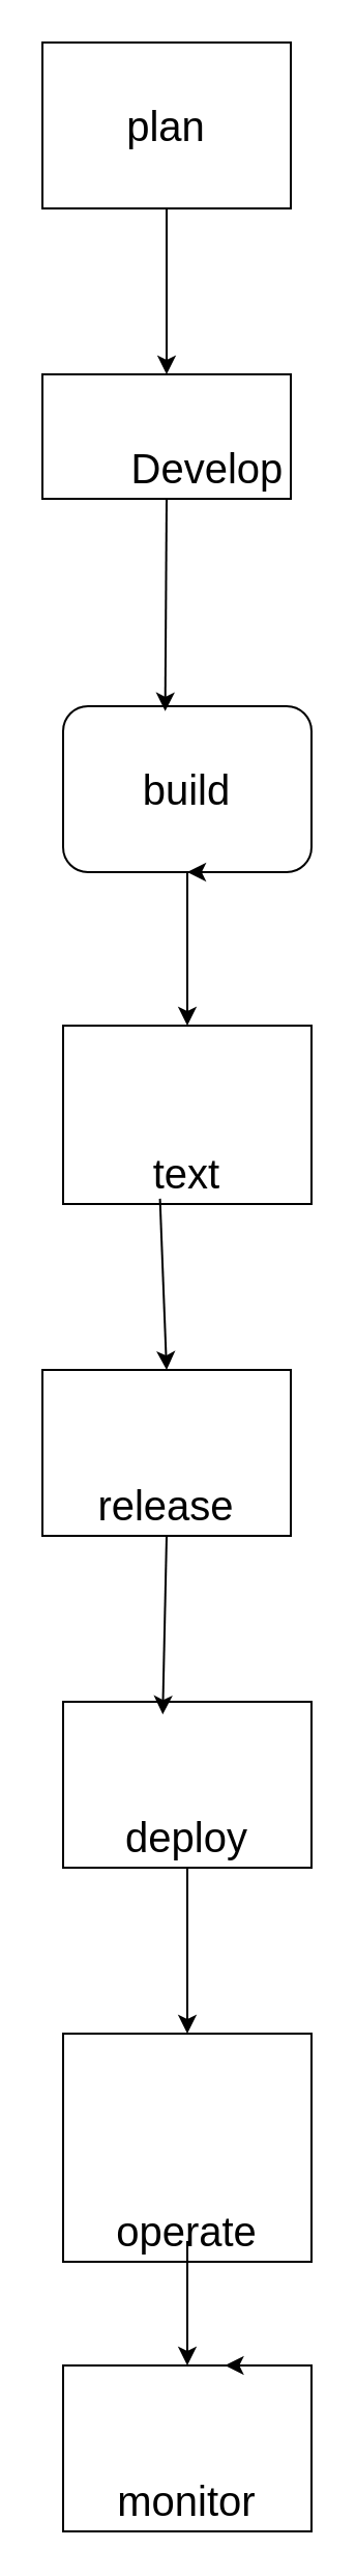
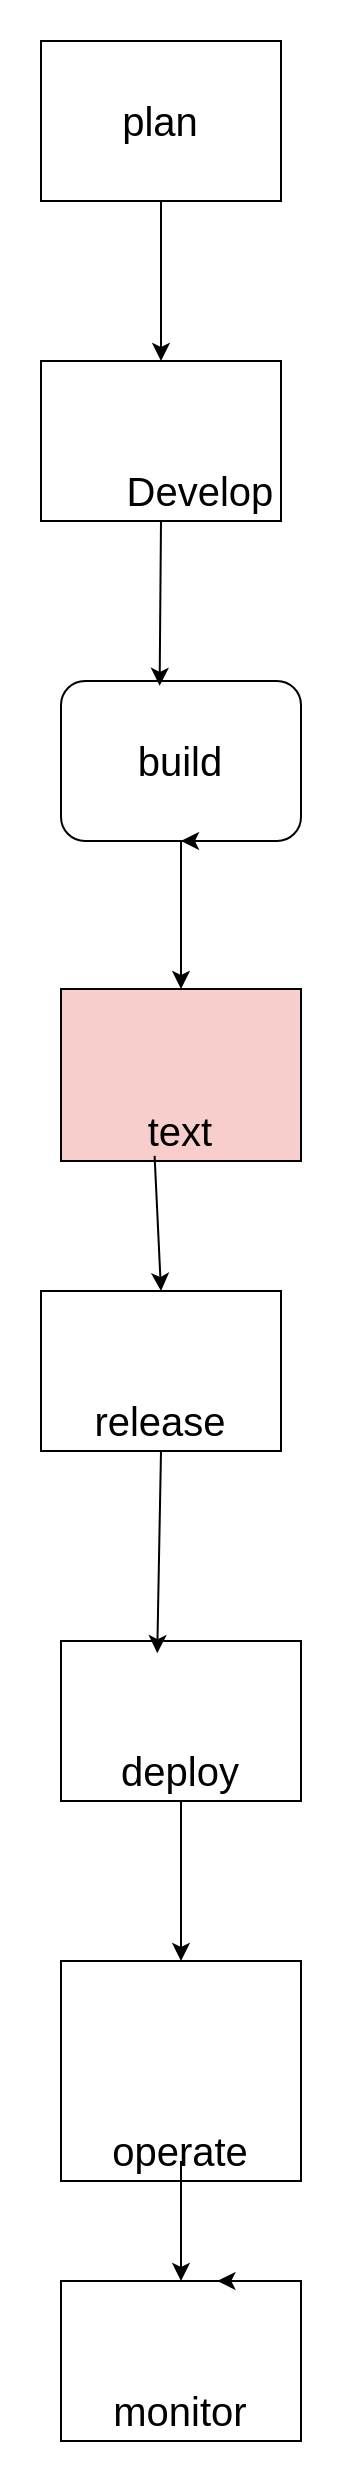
- <mxCell id="10" value="&lt;blockquote style=&quot;margin: 0 0 0 40px; border: none; padding: 0px;&quot;&gt;&lt;div style=&quot;&quot;&gt;&lt;span style=&quot;background-color: transparent; color: light-dark(rgb(0, 0, 0), rgb(255, 255, 255));&quot;&gt;Develop&lt;/span&gt;&lt;/div&gt;&lt;/blockquote&gt;" style="rounded=0;whiteSpace=wrap;html=1;fontSize=20;verticalAlign=bottom;align=center;" vertex="1" parent="1"><mxGeometry x="20" y="180" width="120" height="60" as="geometry" /></mxCell>
+ <mxCell id="10" value="&lt;blockquote style=&quot;margin: 0 0 0 40px; border: none; padding: 0px;&quot;&gt;&lt;div style=&quot;&quot;&gt;&lt;span style=&quot;background-color: transparent; color: light-dark(rgb(0, 0, 0), rgb(255, 255, 255));&quot;&gt;Develop&lt;/span&gt;&lt;/div&gt;&lt;/blockquote&gt;" style="rounded=0;whiteSpace=wrap;html=1;fontSize=20;verticalAlign=bottom;align=center;" vertex="1" parent="1"><mxGeometry x="20" y="180" width="120" height="80" as="geometry" /></mxCell>
- <mxCell id="6" value="text" style="rounded=0;whiteSpace=wrap;html=1;fontSize=20;verticalAlign=bottom;" vertex="1" parent="1"><mxGeometry x="30" y="494" width="120" height="86" as="geometry" /></mxCell>
+ <mxCell id="6" value="text" style="rounded=0;whiteSpace=wrap;html=1;fontSize=20;verticalAlign=bottom;fillColor=#f8cecc;" vertex="1" parent="1"><mxGeometry x="30" y="494" width="120" height="86" as="geometry" /></mxCell>
- <mxCell id="12" value="release" style="rounded=0;whiteSpace=wrap;html=1;fontSize=20;verticalAlign=bottom;align=center;" vertex="1" parent="1"><mxGeometry x="20" y="660" width="120" height="80" as="geometry" /></mxCell>
+ <mxCell id="12" value="release" style="rounded=0;whiteSpace=wrap;html=1;fontSize=20;verticalAlign=bottom;align=center;" vertex="1" parent="1"><mxGeometry x="20" y="645" width="120" height="80" as="geometry" /></mxCell>
